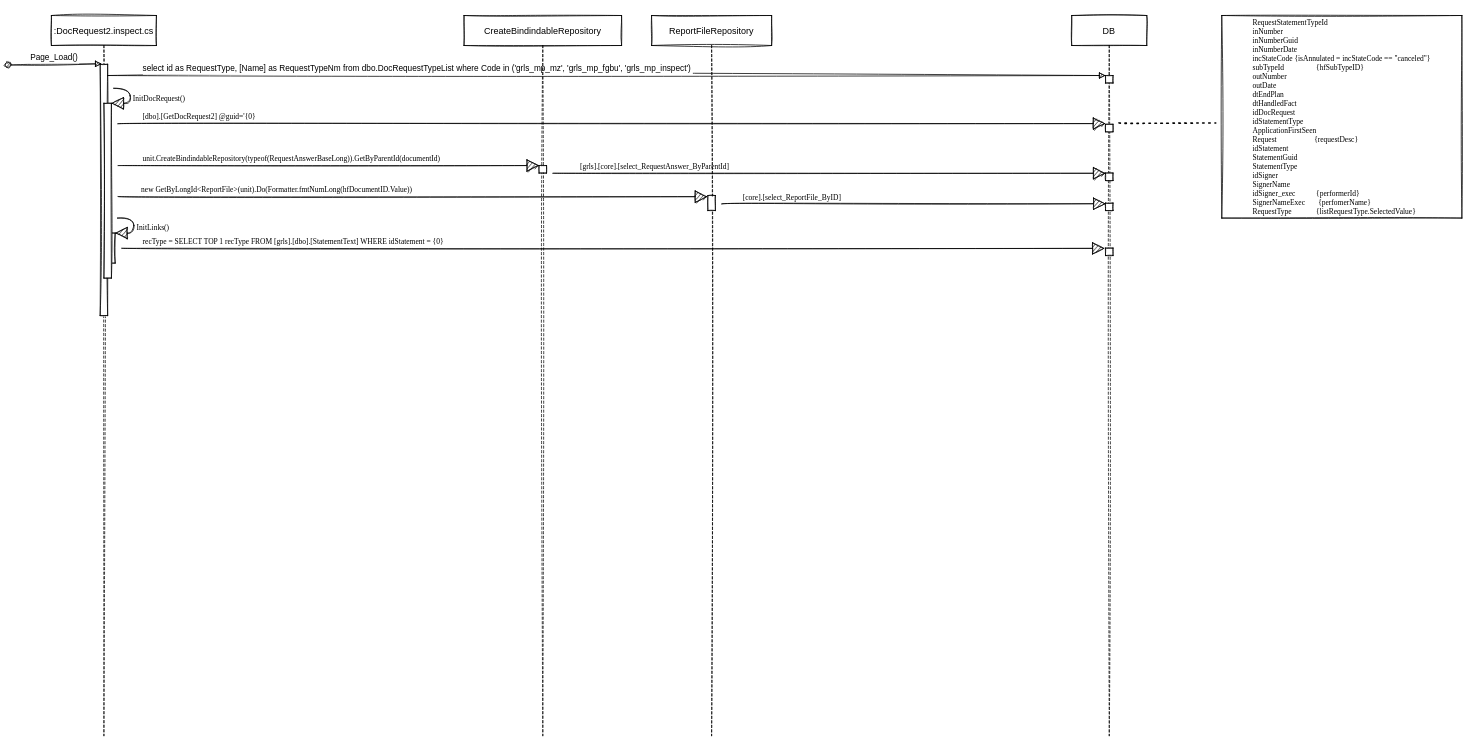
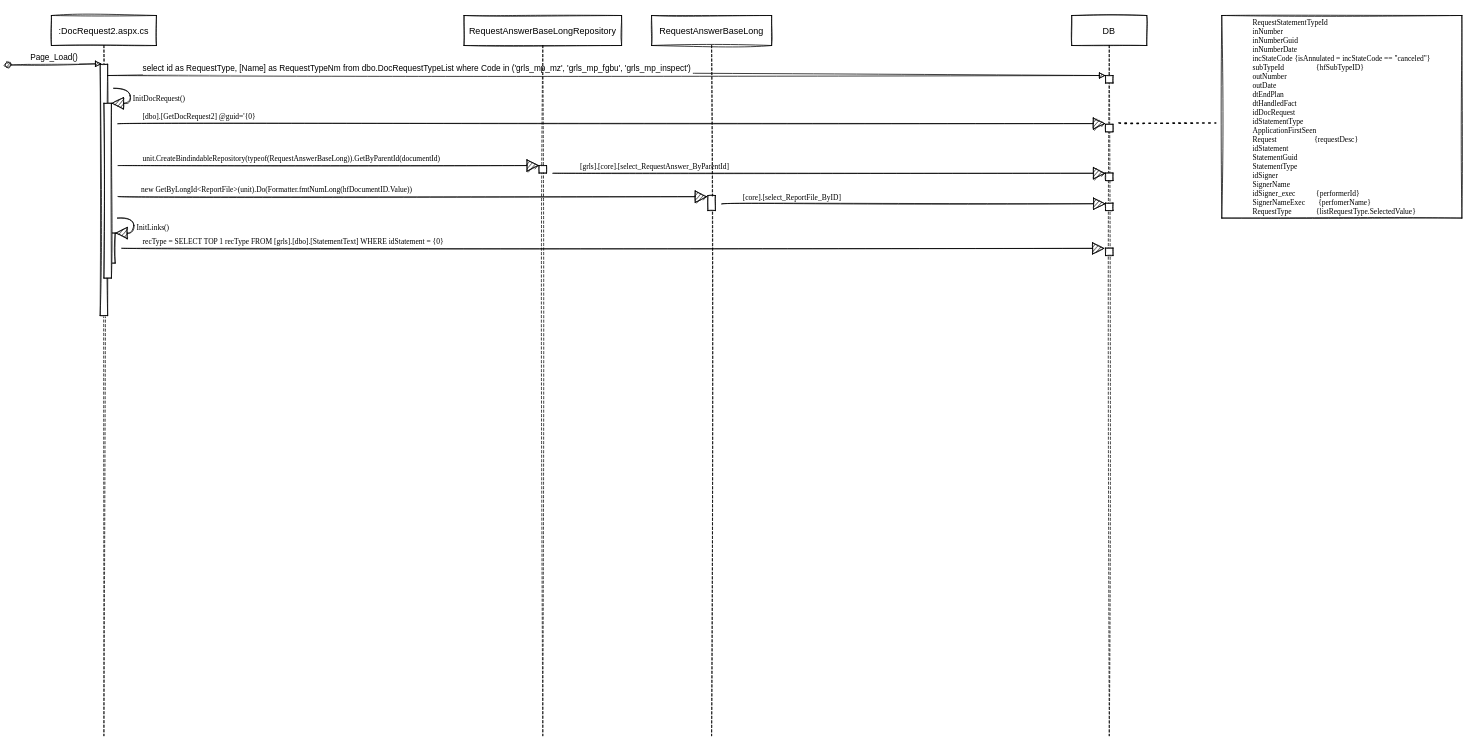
- <mxCell id="2" value=":DocRequest2.inspect.cs" style="shape=umlLifeline;perimeter=lifelinePerimeter;container=1;collapsible=0;recursiveResize=0;rounded=0;shadow=0;strokeWidth=1;sketch=1;" parent="1" vertex="1"><mxGeometry x="20" y="20" width="140" height="960" as="geometry" /></mxCell>
+ <mxCell id="2" value=":DocRequest2.aspx.cs" style="shape=umlLifeline;perimeter=lifelinePerimeter;container=1;collapsible=0;recursiveResize=0;rounded=0;shadow=0;strokeWidth=1;sketch=1;" parent="1" vertex="1"><mxGeometry x="20" y="20" width="140" height="960" as="geometry" /></mxCell>
- <mxCell id="19" value="CreateBindindableRepository" style="shape=umlLifeline;perimeter=lifelinePerimeter;container=1;collapsible=0;recursiveResize=0;rounded=0;shadow=0;strokeWidth=1;sketch=1;" vertex="1" parent="1"><mxGeometry x="570" y="20" width="210" height="960" as="geometry" /></mxCell>
+ <mxCell id="19" value="RequestAnswerBaseLongRepository" style="shape=umlLifeline;perimeter=lifelinePerimeter;container=1;collapsible=0;recursiveResize=0;rounded=0;shadow=0;strokeWidth=1;sketch=1;" vertex="1" parent="1"><mxGeometry x="570" y="20" width="210" height="960" as="geometry" /></mxCell>
- <mxCell id="22" value="ReportFileRepository" style="shape=umlLifeline;perimeter=lifelinePerimeter;container=1;collapsible=0;recursiveResize=0;rounded=0;shadow=0;strokeWidth=1;sketch=1;" vertex="1" parent="1"><mxGeometry x="820" y="20" width="160" height="960" as="geometry" /></mxCell>
+ <mxCell id="22" value="RequestAnswerBaseLong" style="shape=umlLifeline;perimeter=lifelinePerimeter;container=1;collapsible=0;recursiveResize=0;rounded=0;shadow=0;strokeWidth=1;sketch=1;" vertex="1" parent="1"><mxGeometry x="820" y="20" width="160" height="960" as="geometry" /></mxCell>
